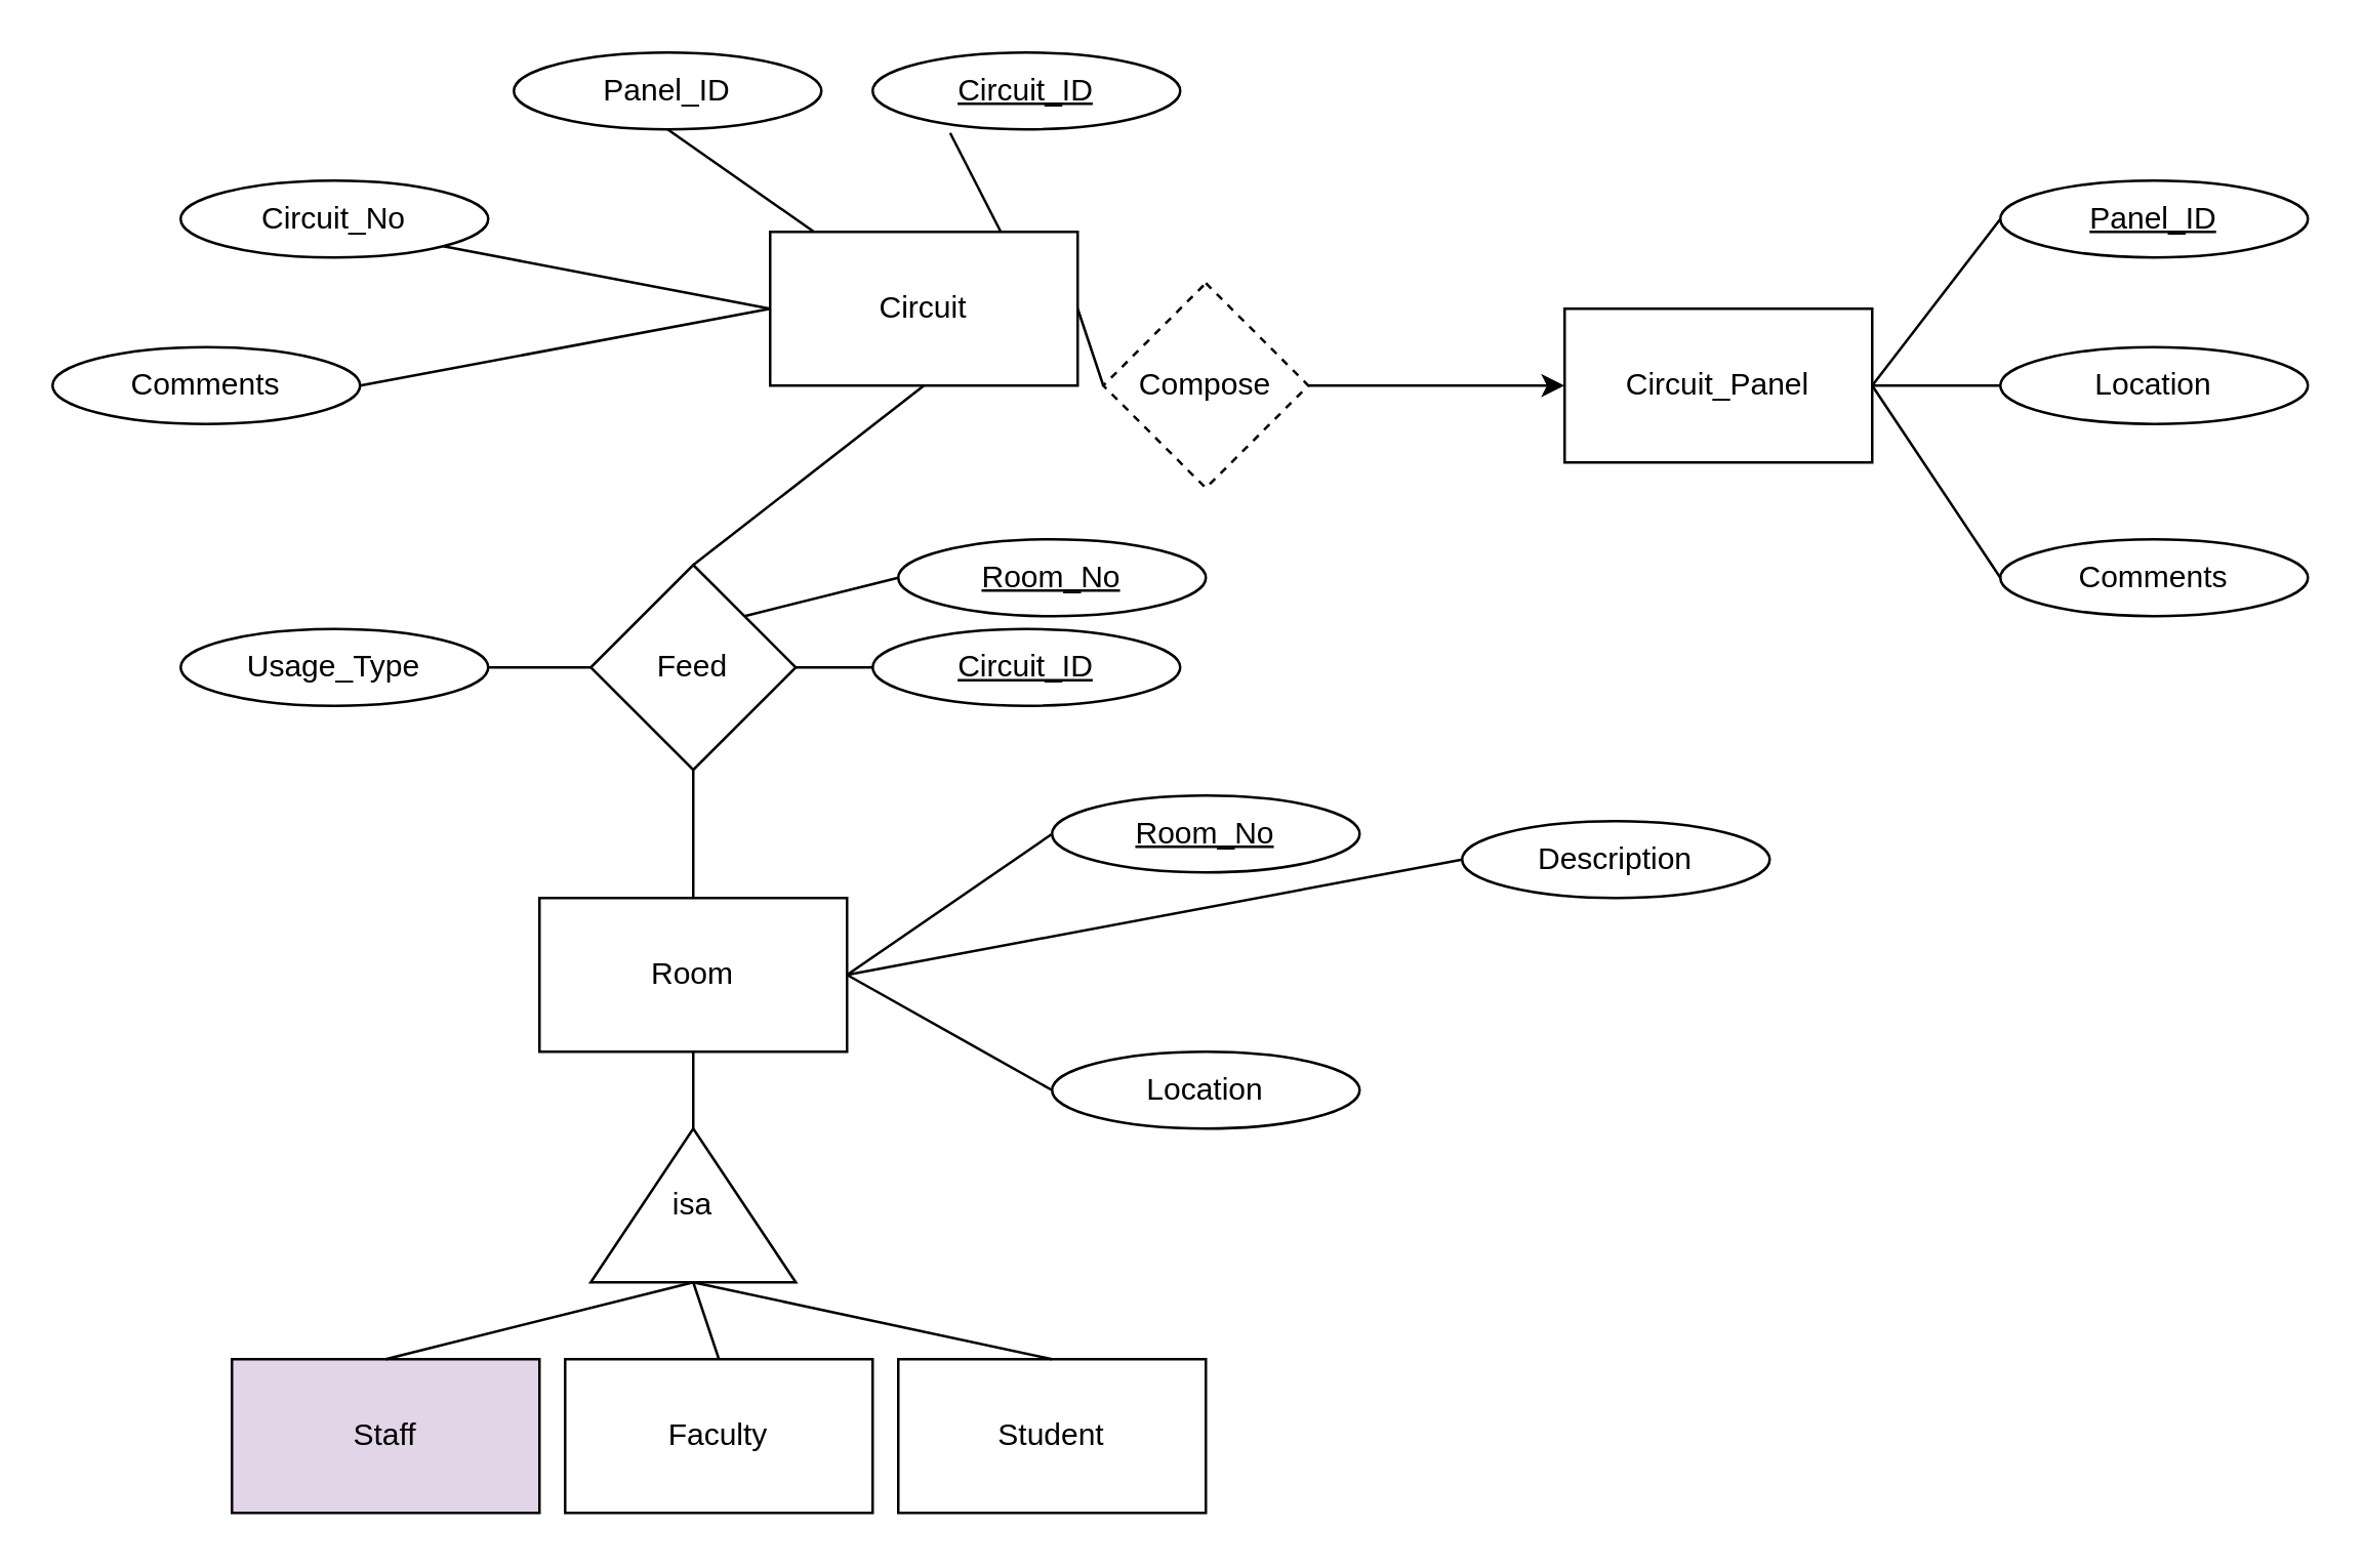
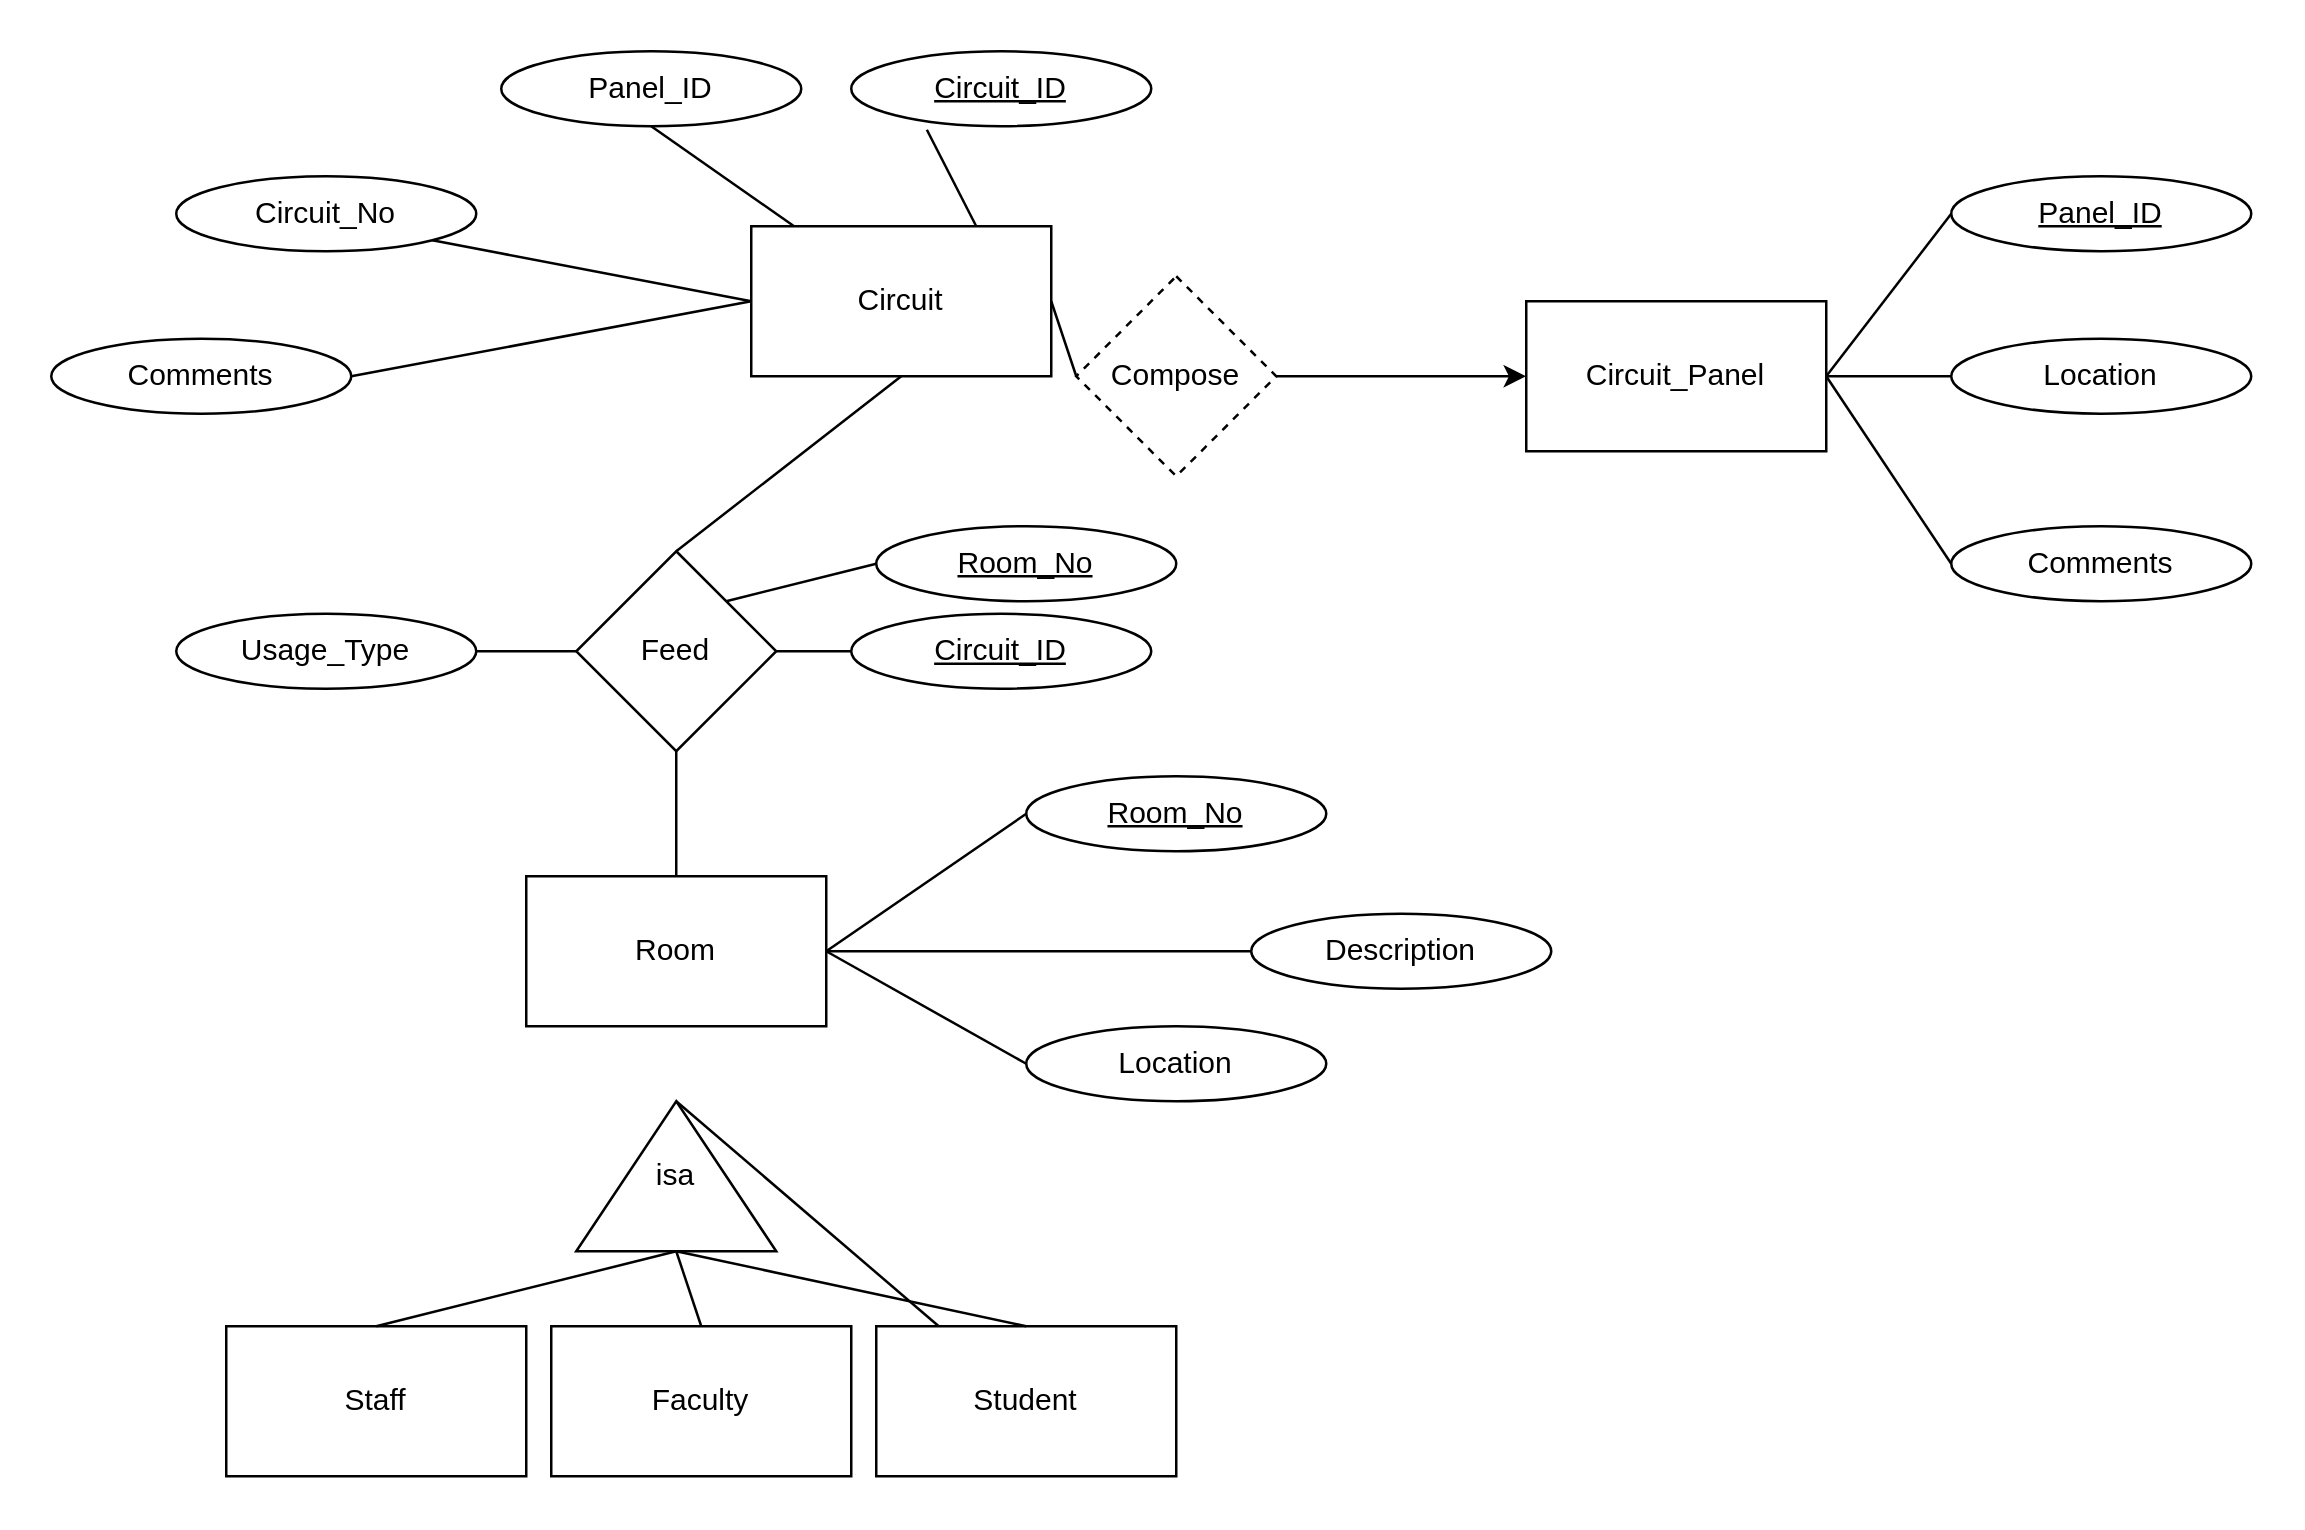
- <mxCell id="29" value="Description" style="ellipse;whiteSpace=wrap;html=1;" parent="1" vertex="1"><mxGeometry x="570" y="320" width="120" height="30" as="geometry" /></mxCell>
+ <mxCell id="29" value="Description" style="ellipse;whiteSpace=wrap;html=1;" parent="1" vertex="1"><mxGeometry x="500" y="365" width="120" height="30" as="geometry" /></mxCell>
- <mxCell id="9" value="" style="endArrow=none;html=1;rounded=0;exitX=1;exitY=0.5;exitDx=0;exitDy=0;entryX=0.5;entryY=1;entryDx=0;entryDy=0;" parent="1" source="8" target="5" edge="1"><mxGeometry width="50" height="50" relative="1" as="geometry"><mxPoint x="490" y="330" as="sourcePoint" /><mxPoint x="540" y="280" as="targetPoint" /></mxGeometry></mxCell>
+ <mxCell id="9" value="" style="endArrow=none;html=1;rounded=0;exitX=1;exitY=0.5;exitDx=0;exitDy=0;" parent="1" source="8" target="10" edge="1"><mxGeometry width="50" height="50" relative="1" as="geometry"><mxPoint x="490" y="330" as="sourcePoint" /><mxPoint x="540" y="280" as="targetPoint" /></mxGeometry></mxCell>
- <mxCell id="12" value="Staff" style="rounded=0;whiteSpace=wrap;html=1;fillColor=#e1d5e7;" parent="1" vertex="1"><mxGeometry x="90" y="530" width="120" height="60" as="geometry" /></mxCell>
+ <mxCell id="12" value="Staff" style="rounded=0;whiteSpace=wrap;html=1;" parent="1" vertex="1"><mxGeometry x="90" y="530" width="120" height="60" as="geometry" /></mxCell>
